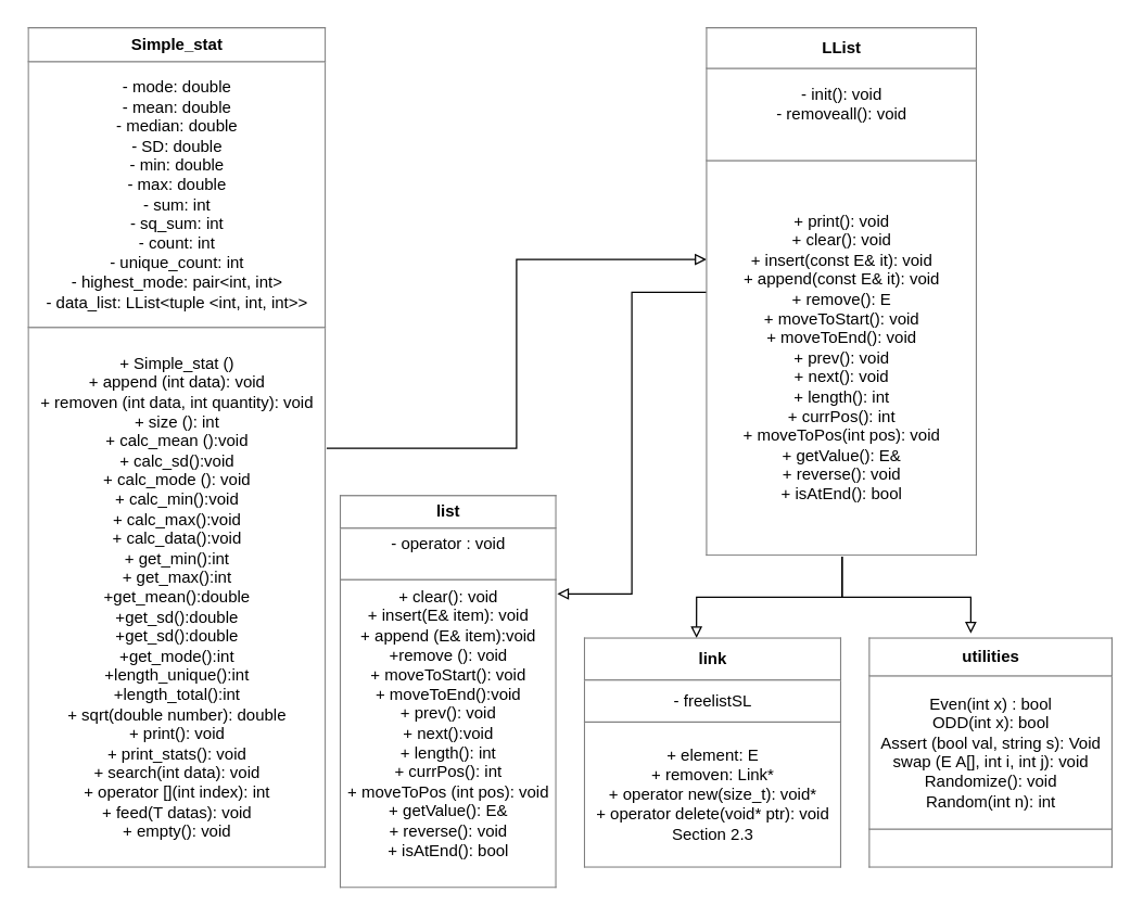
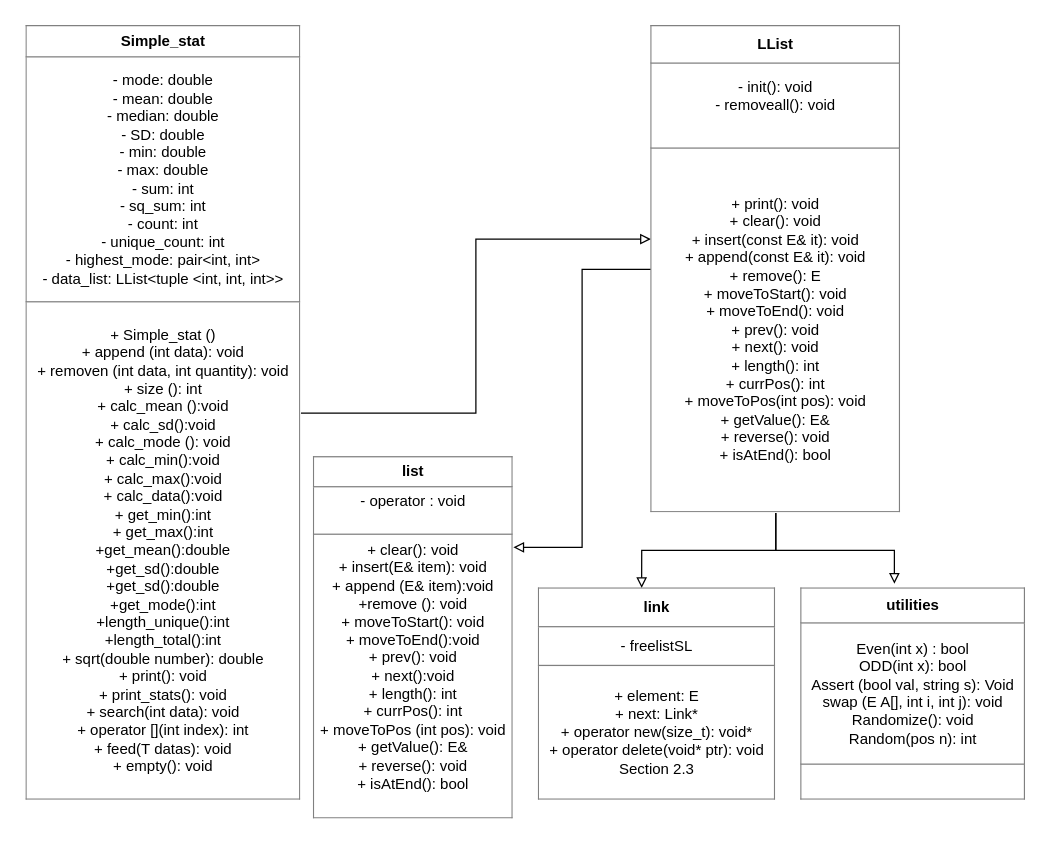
- <mxCell id="10" value="&lt;table border=&quot;1&quot; width=&quot;100%&quot; cellpadding=&quot;4&quot; style=&quot;width: 100% ; height: 100% ; border-collapse: collapse&quot;&gt;&lt;tbody&gt;&lt;tr&gt;&lt;th align=&quot;center&quot;&gt;link&lt;/th&gt;&lt;/tr&gt;&lt;tr&gt;&lt;td align=&quot;center&quot;&gt;- freelistSL&lt;br&gt;&lt;/td&gt;&lt;/tr&gt;&lt;tr&gt;&lt;td align=&quot;center&quot;&gt;+ element: E&lt;br&gt;+ removen: Link*&lt;br&gt;+ operator new(size_t): void*&lt;br&gt;+ operator delete(void* ptr): void&lt;br&gt;Section 2.3&lt;/td&gt;&lt;/tr&gt;&lt;/tbody&gt;&lt;/table&gt;" style="text;html=1;strokeColor=none;fillColor=none;overflow=fill;rounded=0;shadow=0;glass=0;comic=0;" vertex="1" parent="1"><mxGeometry x="430" y="470" width="190" height="170" as="geometry" /></mxCell>
+ <mxCell id="10" value="&lt;table border=&quot;1&quot; width=&quot;100%&quot; cellpadding=&quot;4&quot; style=&quot;width: 100% ; height: 100% ; border-collapse: collapse&quot;&gt;&lt;tbody&gt;&lt;tr&gt;&lt;th align=&quot;center&quot;&gt;link&lt;/th&gt;&lt;/tr&gt;&lt;tr&gt;&lt;td align=&quot;center&quot;&gt;- freelistSL&lt;br&gt;&lt;/td&gt;&lt;/tr&gt;&lt;tr&gt;&lt;td align=&quot;center&quot;&gt;+ element: E&lt;br&gt;+ next: Link*&lt;br&gt;+ operator new(size_t): void*&lt;br&gt;+ operator delete(void* ptr): void&lt;br&gt;Section 2.3&lt;/td&gt;&lt;/tr&gt;&lt;/tbody&gt;&lt;/table&gt;" style="text;html=1;strokeColor=none;fillColor=none;overflow=fill;rounded=0;shadow=0;glass=0;comic=0;" vertex="1" parent="1"><mxGeometry x="430" y="470" width="190" height="170" as="geometry" /></mxCell>
- <mxCell id="4" value="&lt;table border=&quot;1&quot; width=&quot;100%&quot; cellpadding=&quot;4&quot; style=&quot;width: 100% ; height: 100% ; border-collapse: collapse&quot;&gt;&lt;tbody&gt;&lt;tr&gt;&lt;th align=&quot;center&quot;&gt;utilities&lt;/th&gt;&lt;/tr&gt;&lt;tr&gt;&lt;td align=&quot;center&quot;&gt;Even(int x) : bool&lt;br&gt;ODD(int x): bool&lt;br&gt;Assert (bool val, string s): Void&lt;br&gt;swap (E A[], int i, int j): void&lt;br&gt;Randomize(): void&lt;br&gt;Random(int n): int&lt;/td&gt;&lt;/tr&gt;&lt;tr&gt;&lt;td align=&quot;center&quot;&gt;&lt;br&gt;&lt;/td&gt;&lt;/tr&gt;&lt;/tbody&gt;&lt;/table&gt;" style="text;html=1;overflow=fill;shadow=0;comic=0;glass=0;rounded=0;fillColor=none;strokeColor=none;" vertex="1" parent="1"><mxGeometry x="640" y="470" width="180" height="170" as="geometry" /></mxCell>
+ <mxCell id="4" value="&lt;table border=&quot;1&quot; width=&quot;100%&quot; cellpadding=&quot;4&quot; style=&quot;width: 100% ; height: 100% ; border-collapse: collapse&quot;&gt;&lt;tbody&gt;&lt;tr&gt;&lt;th align=&quot;center&quot;&gt;utilities&lt;/th&gt;&lt;/tr&gt;&lt;tr&gt;&lt;td align=&quot;center&quot;&gt;Even(int x) : bool&lt;br&gt;ODD(int x): bool&lt;br&gt;Assert (bool val, string s): Void&lt;br&gt;swap (E A[], int i, int j): void&lt;br&gt;Randomize(): void&lt;br&gt;Random(pos n): int&lt;/td&gt;&lt;/tr&gt;&lt;tr&gt;&lt;td align=&quot;center&quot;&gt;&lt;br&gt;&lt;/td&gt;&lt;/tr&gt;&lt;/tbody&gt;&lt;/table&gt;" style="text;html=1;overflow=fill;shadow=0;comic=0;glass=0;rounded=0;fillColor=none;strokeColor=none;" vertex="1" parent="1"><mxGeometry x="640" y="470" width="180" height="170" as="geometry" /></mxCell>
